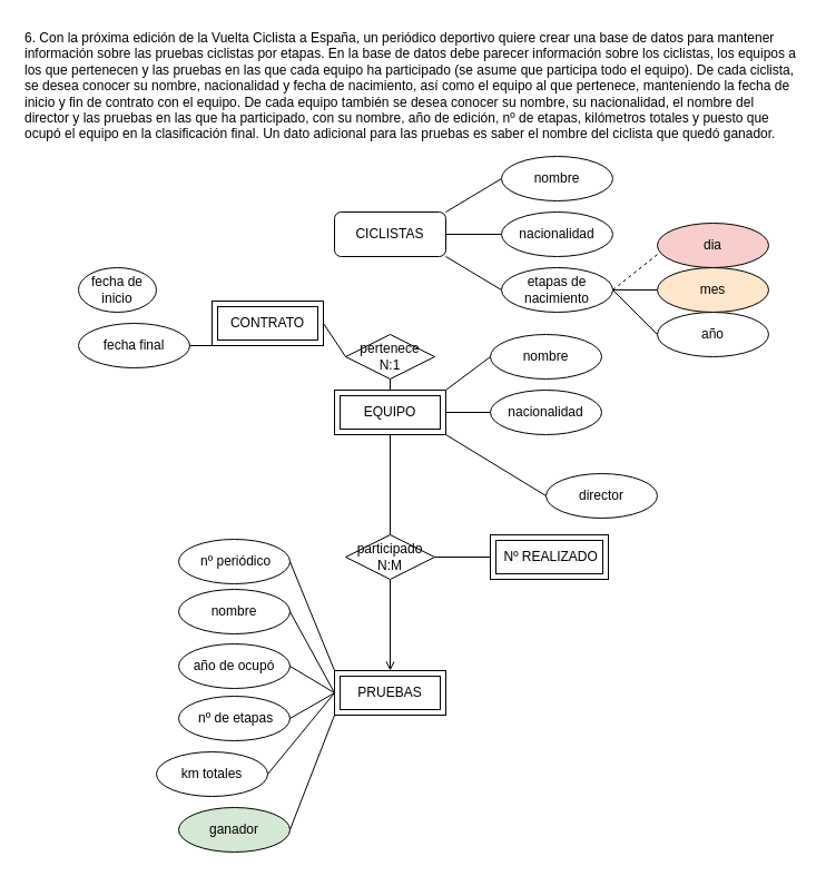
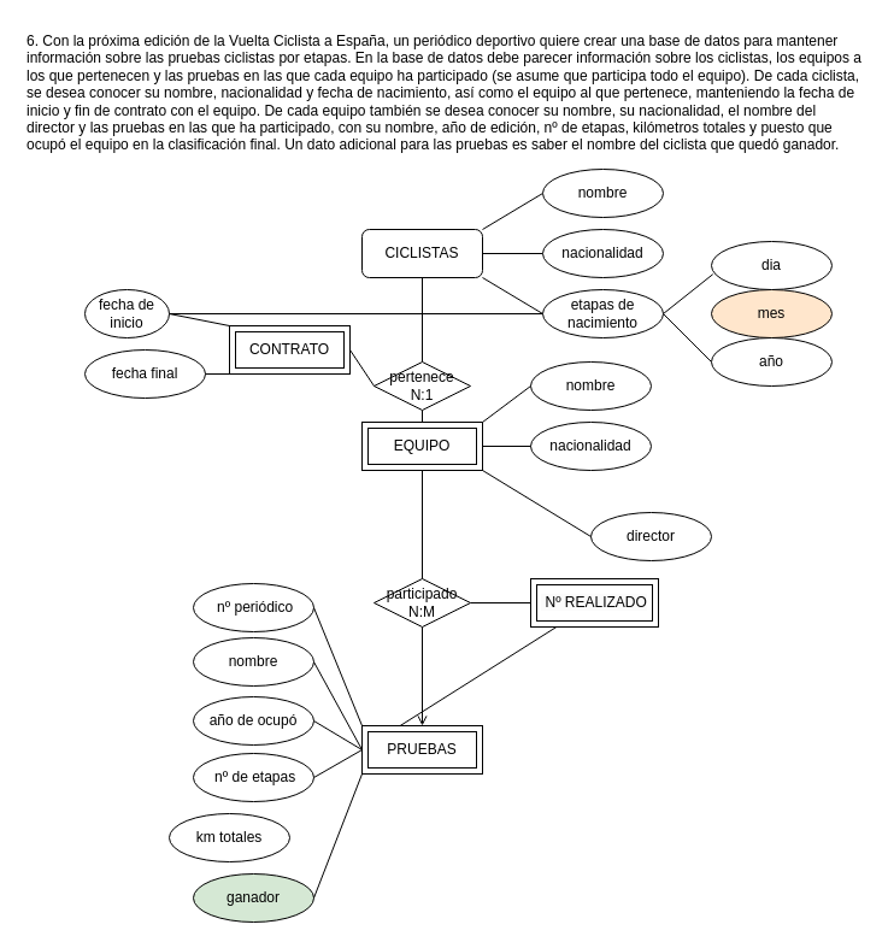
- <mxCell id="31" value="dia" style="ellipse;whiteSpace=wrap;html=1;align=center;fillColor=#f8cecc;" vertex="1" parent="1"><mxGeometry x="590" y="200" width="100" height="40" as="geometry" /></mxCell>
+ <mxCell id="31" value="dia" style="ellipse;whiteSpace=wrap;html=1;align=center;" vertex="1" parent="1"><mxGeometry x="590" y="200" width="100" height="40" as="geometry" /></mxCell>
- <mxCell id="32" style="edgeStyle=none;html=1;exitX=1;exitY=0.5;exitDx=0;exitDy=0;entryX=0.012;entryY=0.68;entryDx=0;entryDy=0;entryPerimeter=0;endArrow=none;endFill=0;dashed=1;" edge="1" parent="1" source="17" target="31"><mxGeometry relative="1" as="geometry" /></mxCell>
+ <mxCell id="32" style="edgeStyle=none;html=1;exitX=1;exitY=0.5;exitDx=0;exitDy=0;entryX=0.012;entryY=0.68;entryDx=0;entryDy=0;entryPerimeter=0;endArrow=none;endFill=0;" edge="1" parent="1" source="17" target="31"><mxGeometry relative="1" as="geometry" /></mxCell>
- <mxCell id="15" style="edgeStyle=none;html=1;exitX=1;exitY=0.5;exitDx=0;exitDy=0;entryX=0;entryY=0.5;entryDx=0;entryDy=0;endArrow=none;endFill=0;" edge="1" parent="1" source="17" target="19"><mxGeometry relative="1" as="geometry" /></mxCell>
+ <mxCell id="15" style="edgeStyle=none;html=1;exitX=1;exitY=0.5;exitDx=0;exitDy=0;endArrow=none;endFill=0;" edge="1" parent="1" source="17" target="20"><mxGeometry relative="1" as="geometry" /></mxCell>
+ <mxCell id="46" style="edgeStyle=none;html=1;exitX=0;exitY=0;exitDx=0;exitDy=0;entryX=1;entryY=0.5;entryDx=0;entryDy=0;endArrow=none;endFill=0;" edge="1" parent="1" source="48" target="20"><mxGeometry relative="1" as="geometry" /></mxCell>
+ <mxCell id="6" style="edgeStyle=none;html=1;exitX=0.5;exitY=1;exitDx=0;exitDy=0;entryX=0.5;entryY=0;entryDx=0;entryDy=0;endArrow=none;endFill=0;" edge="1" parent="1" source="7" target="9"><mxGeometry relative="1" as="geometry" /></mxCell>
- <mxCell id="41" style="edgeStyle=none;html=1;exitX=0;exitY=0.5;exitDx=0;exitDy=0;entryX=1;entryY=0.5;entryDx=0;entryDy=0;endArrow=none;endFill=0;" edge="1" parent="1" source="44" target="26"><mxGeometry relative="1" as="geometry" /></mxCell>
+ <mxCell id="41" style="edgeStyle=none;html=1;exitX=0;exitY=0.5;exitDx=0;exitDy=0;endArrow=none;endFill=0;" edge="1" parent="1" source="44" target="49"><mxGeometry relative="1" as="geometry" /></mxCell>
